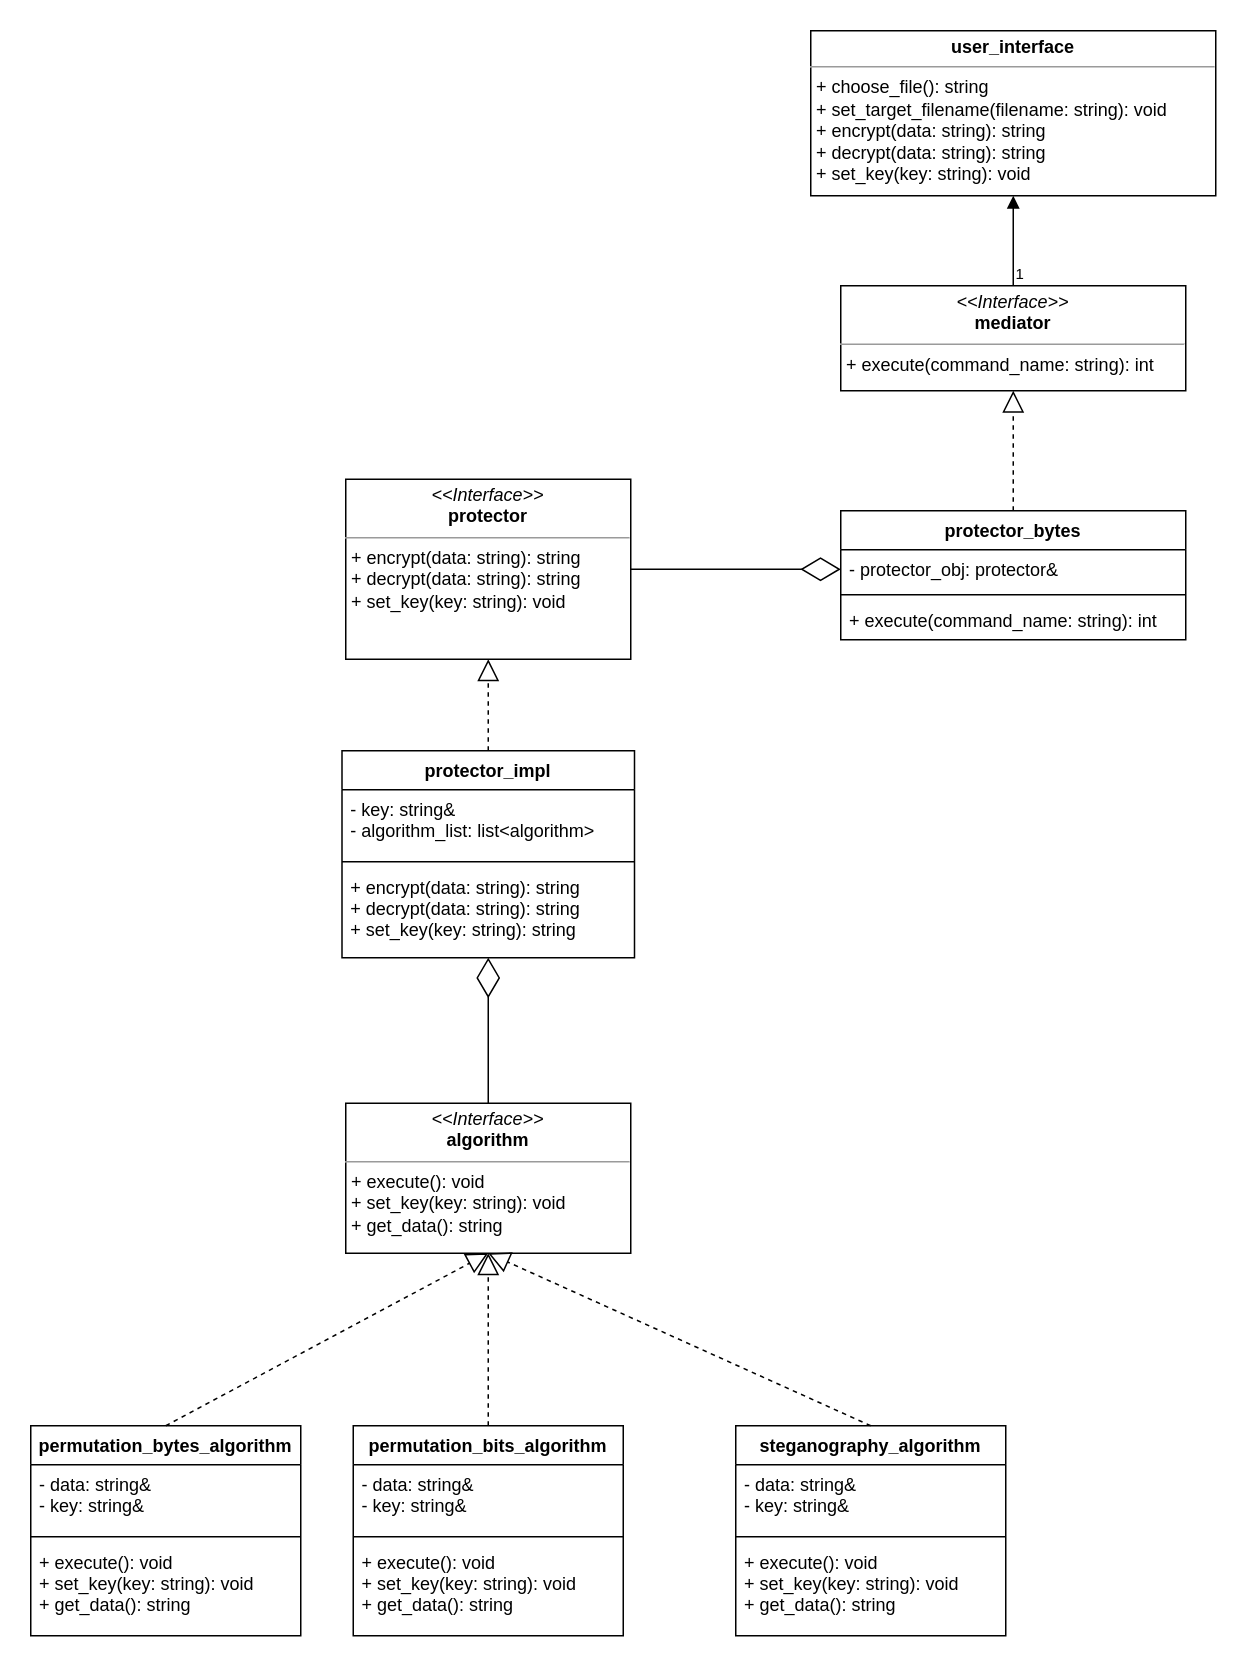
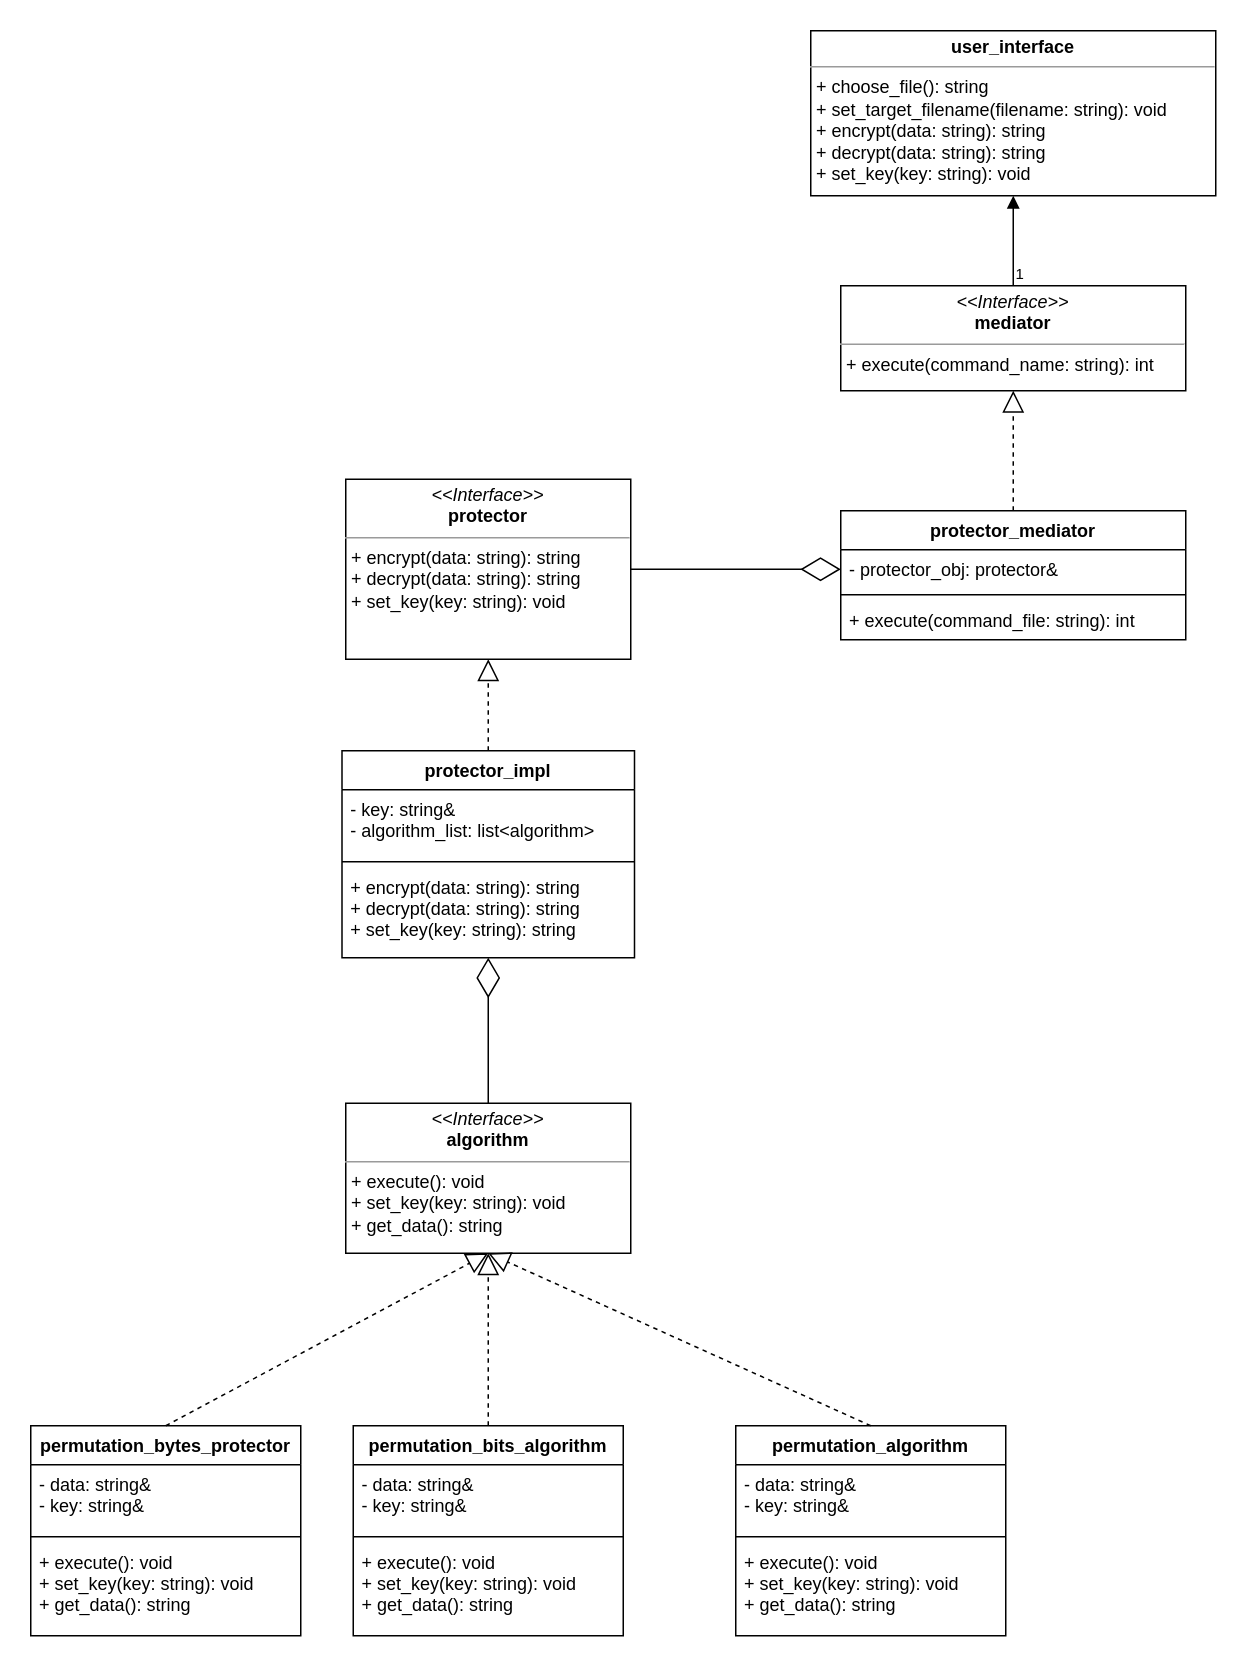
- <mxCell id="10" value="protector_bytes" style="swimlane;fontStyle=1;align=center;verticalAlign=top;childLayout=stackLayout;horizontal=1;startSize=26;horizontalStack=0;resizeParent=1;resizeParentMax=0;resizeLast=0;collapsible=1;marginBottom=0;" vertex="1" parent="1"><mxGeometry x="560" y="340" width="230" height="86" as="geometry" /></mxCell>
+ <mxCell id="10" value="protector_mediator" style="swimlane;fontStyle=1;align=center;verticalAlign=top;childLayout=stackLayout;horizontal=1;startSize=26;horizontalStack=0;resizeParent=1;resizeParentMax=0;resizeLast=0;collapsible=1;marginBottom=0;" vertex="1" parent="1"><mxGeometry x="560" y="340" width="230" height="86" as="geometry" /></mxCell>
- <mxCell id="13" value="+ execute(command_name: string): int" style="text;strokeColor=none;fillColor=none;align=left;verticalAlign=top;spacingLeft=4;spacingRight=4;overflow=hidden;rotatable=0;points=[[0,0.5],[1,0.5]];portConstraint=eastwest;" vertex="1" parent="10"><mxGeometry y="60" width="230" height="26" as="geometry" /></mxCell>
+ <mxCell id="13" value="+ execute(command_file: string): int" style="text;strokeColor=none;fillColor=none;align=left;verticalAlign=top;spacingLeft=4;spacingRight=4;overflow=hidden;rotatable=0;points=[[0,0.5],[1,0.5]];portConstraint=eastwest;" vertex="1" parent="10"><mxGeometry y="60" width="230" height="26" as="geometry" /></mxCell>
- <mxCell id="25" value="permutation_bytes_algorithm" style="swimlane;fontStyle=1;align=center;verticalAlign=top;childLayout=stackLayout;horizontal=1;startSize=26;horizontalStack=0;resizeParent=1;resizeParentMax=0;resizeLast=0;collapsible=1;marginBottom=0;" vertex="1" parent="1"><mxGeometry x="20" y="950" width="180" height="140" as="geometry" /></mxCell>
+ <mxCell id="25" value="permutation_bytes_protector" style="swimlane;fontStyle=1;align=center;verticalAlign=top;childLayout=stackLayout;horizontal=1;startSize=26;horizontalStack=0;resizeParent=1;resizeParentMax=0;resizeLast=0;collapsible=1;marginBottom=0;" vertex="1" parent="1"><mxGeometry x="20" y="950" width="180" height="140" as="geometry" /></mxCell>
- <mxCell id="29" value="steganography_algorithm" style="swimlane;fontStyle=1;align=center;verticalAlign=top;childLayout=stackLayout;horizontal=1;startSize=26;horizontalStack=0;resizeParent=1;resizeParentMax=0;resizeLast=0;collapsible=1;marginBottom=0;" vertex="1" parent="1"><mxGeometry x="490" y="950" width="180" height="140" as="geometry" /></mxCell>
+ <mxCell id="29" value="permutation_algorithm" style="swimlane;fontStyle=1;align=center;verticalAlign=top;childLayout=stackLayout;horizontal=1;startSize=26;horizontalStack=0;resizeParent=1;resizeParentMax=0;resizeLast=0;collapsible=1;marginBottom=0;" vertex="1" parent="1"><mxGeometry x="490" y="950" width="180" height="140" as="geometry" /></mxCell>
